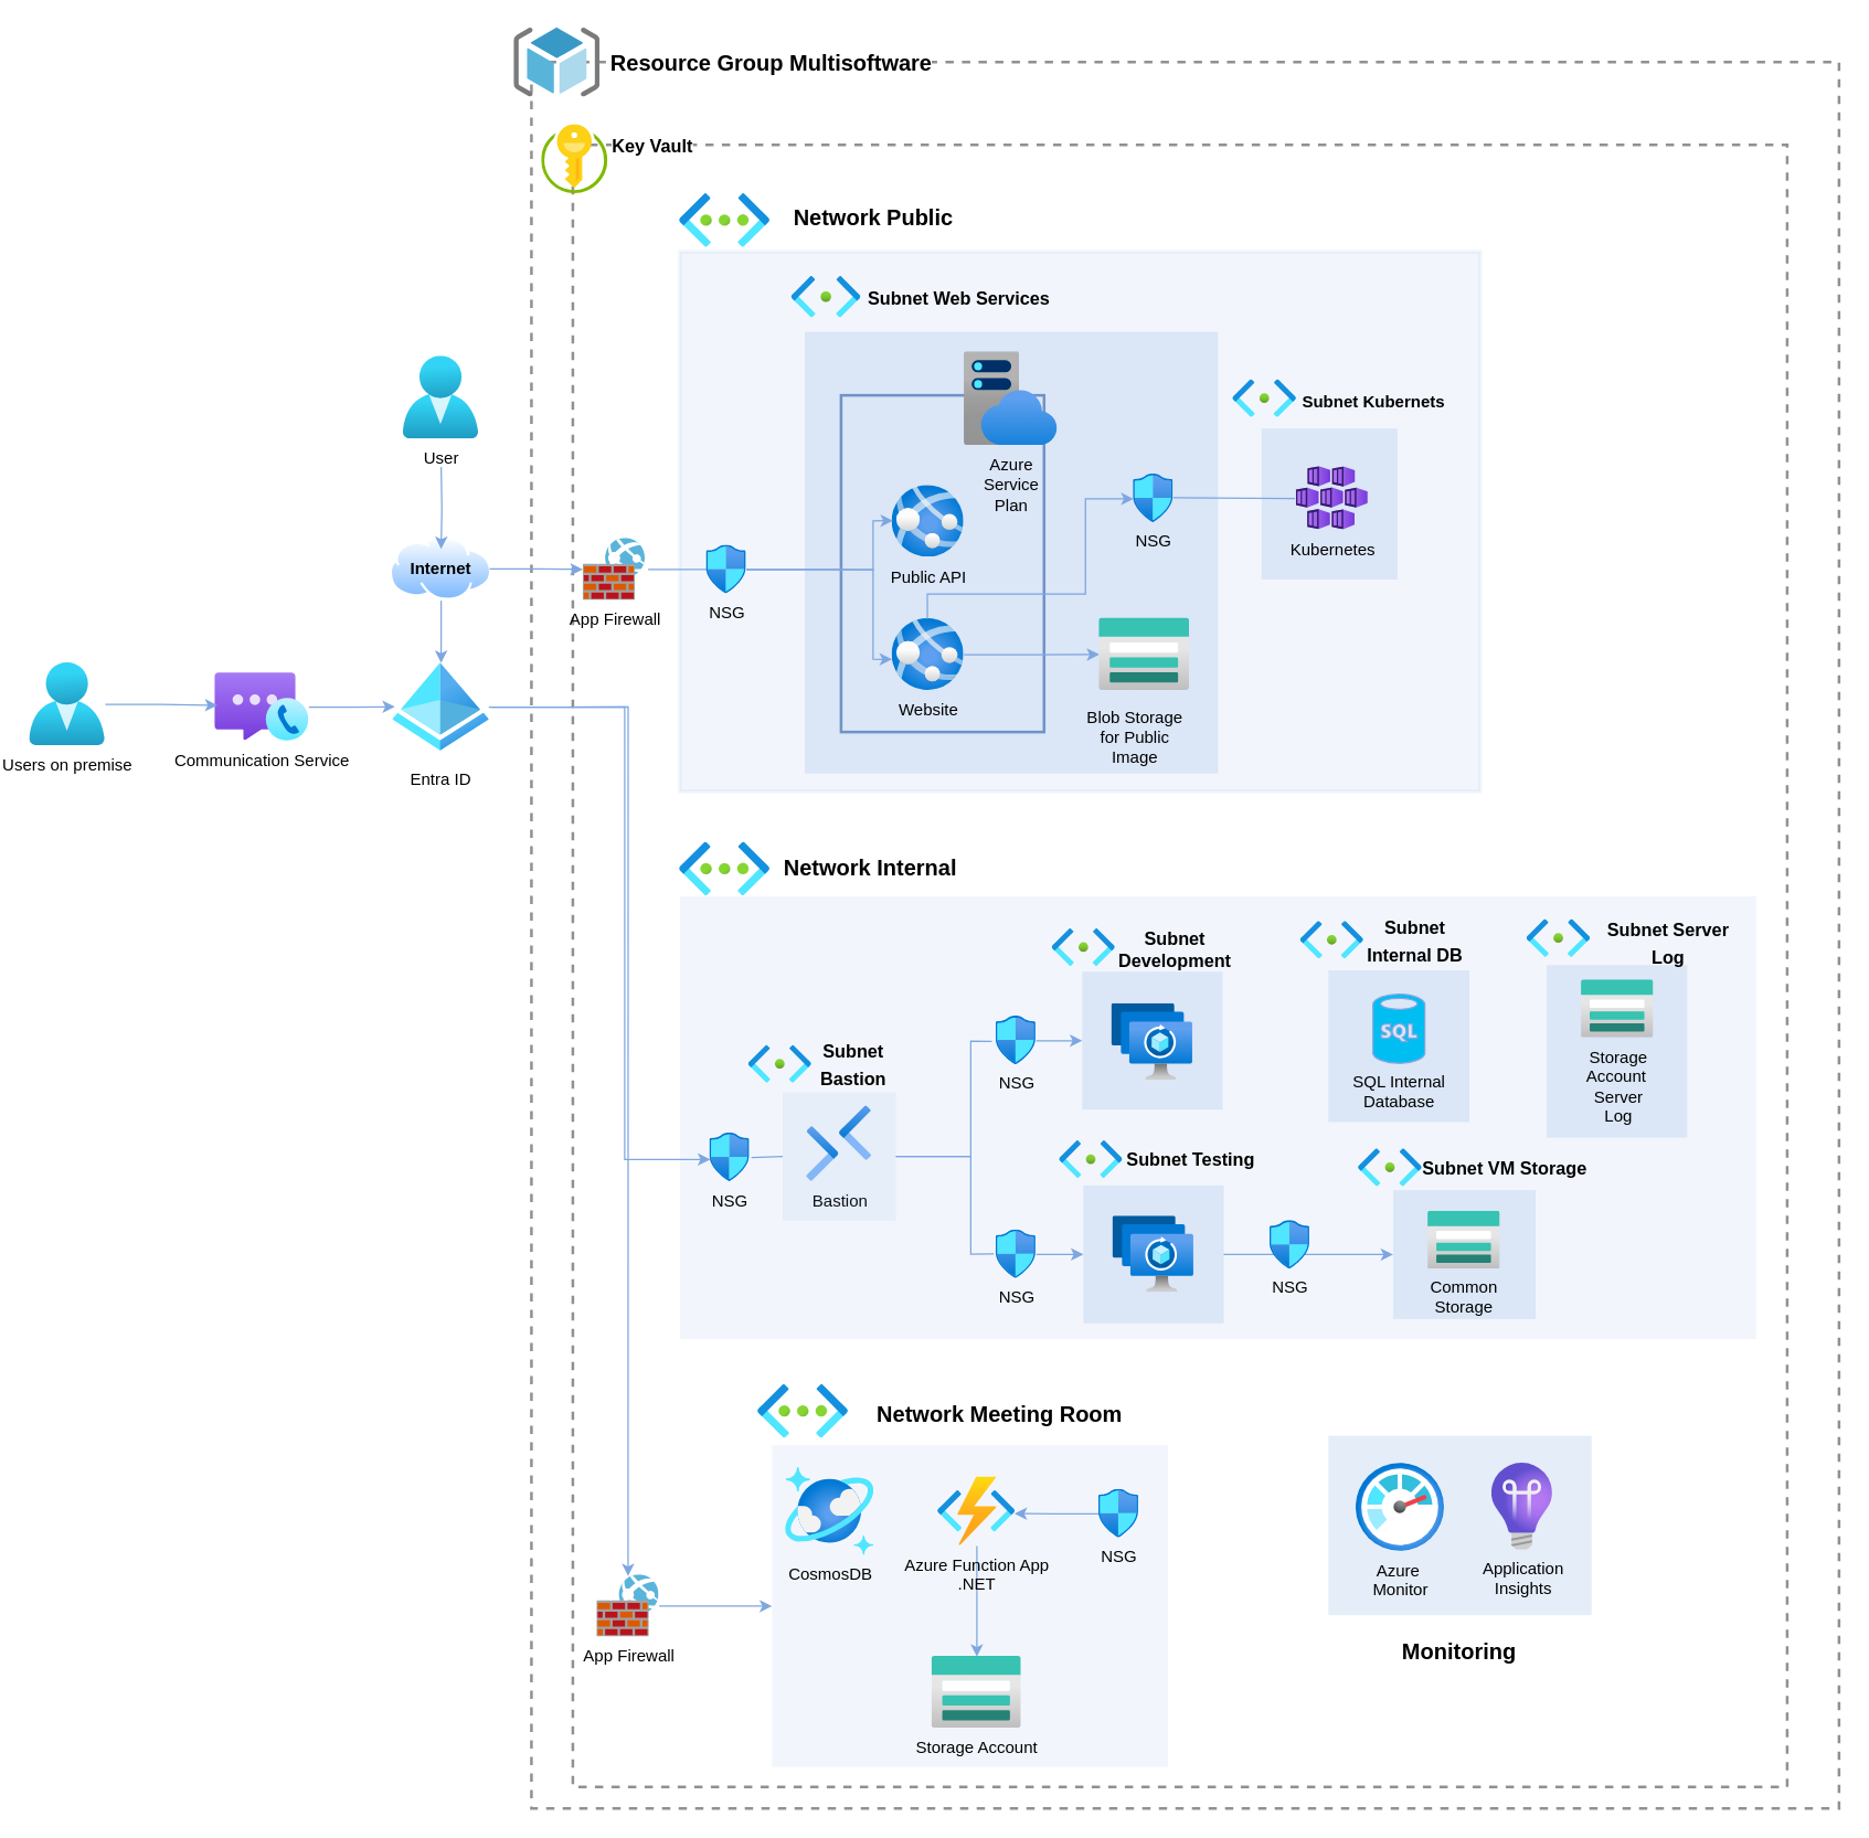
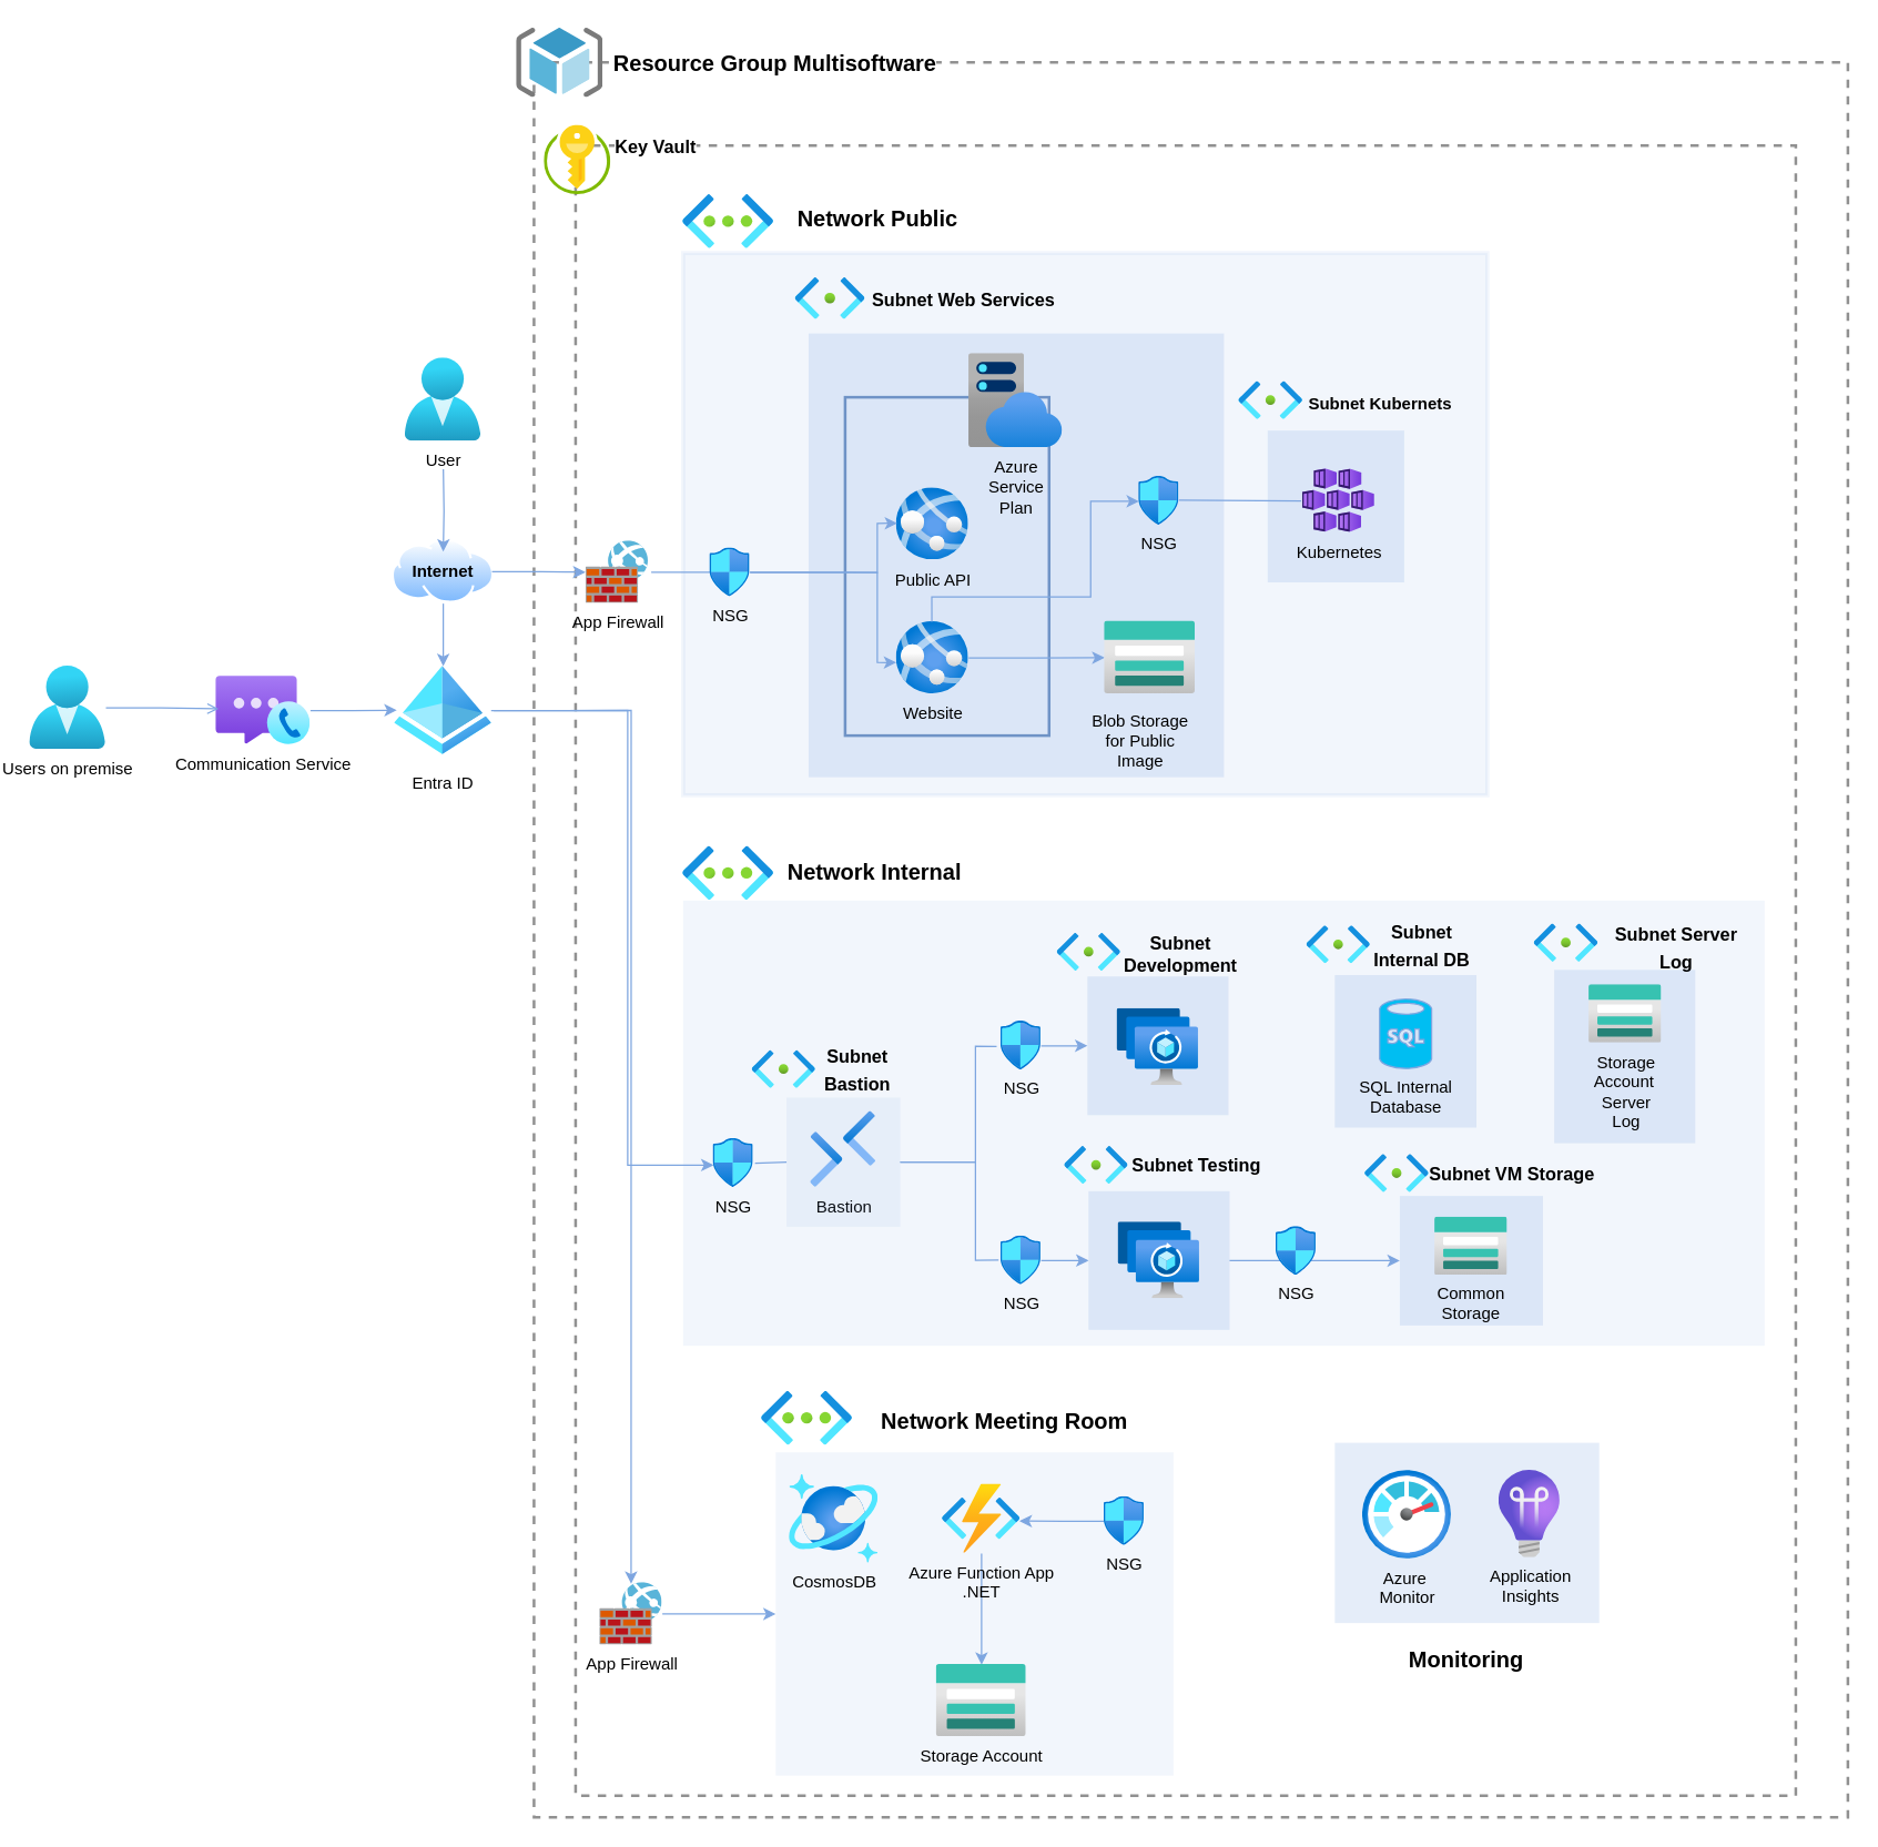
- <mxCell id="99" style="edgeStyle=orthogonalEdgeStyle;rounded=0;orthogonalLoop=1;jettySize=auto;html=1;entryX=0.025;entryY=0.474;entryDx=0;entryDy=0;entryPerimeter=0;strokeColor=#7EA6E0;" edge="1" parent="1" source="57" target="98"><mxGeometry relative="1" as="geometry" /></mxCell>
+ <mxCell id="99" style="edgeStyle=orthogonalEdgeStyle;rounded=0;orthogonalLoop=1;jettySize=auto;html=1;entryX=0.025;entryY=0.474;entryDx=0;entryDy=0;entryPerimeter=0;strokeColor=#7EA6E0;endArrow=open;" edge="1" parent="1" source="57" target="98"><mxGeometry relative="1" as="geometry" /></mxCell>
